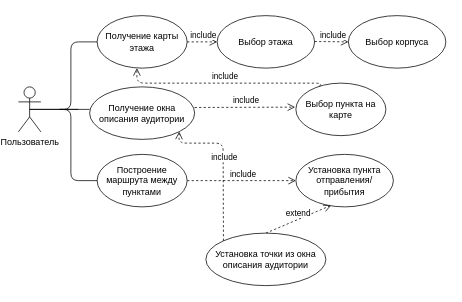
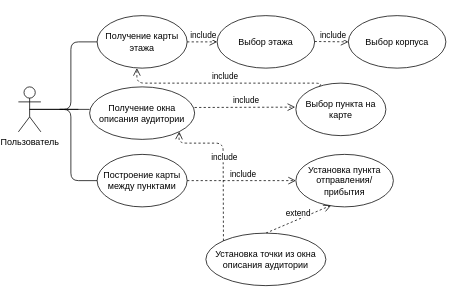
- <mxCell id="13" value="Построение маршрута между пунктами" style="ellipse;whiteSpace=wrap;html=1;" parent="1" vertex="1"><mxGeometry x="125" y="205" width="120" height="70" as="geometry" /></mxCell>
+ <mxCell id="13" value="Построение карты между пунктами" style="ellipse;whiteSpace=wrap;html=1;" parent="1" vertex="1"><mxGeometry x="125" y="205" width="120" height="70" as="geometry" /></mxCell>
